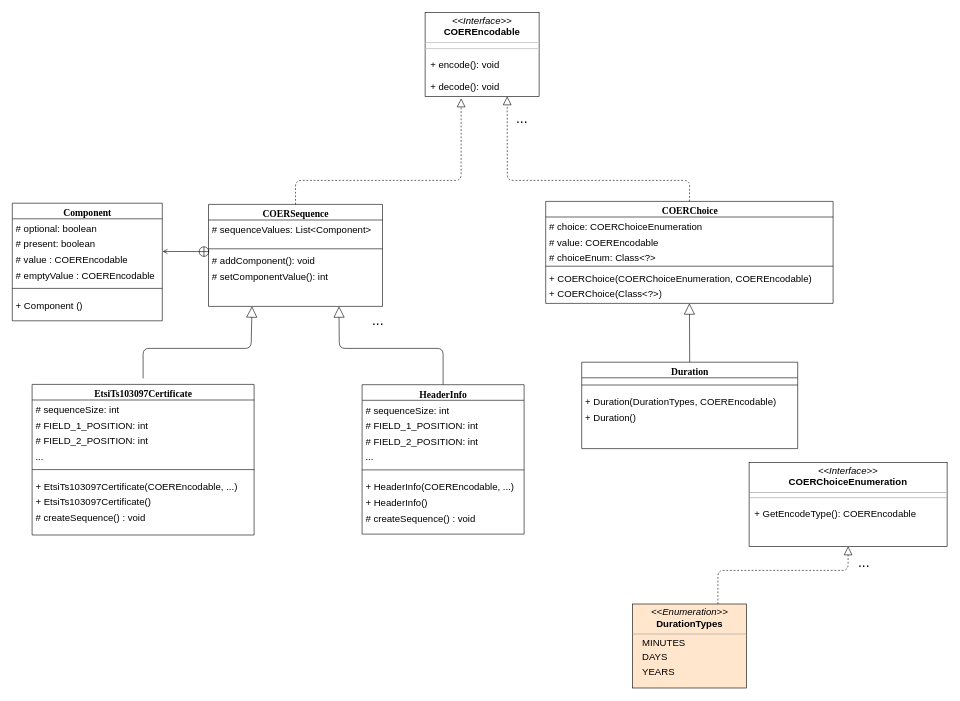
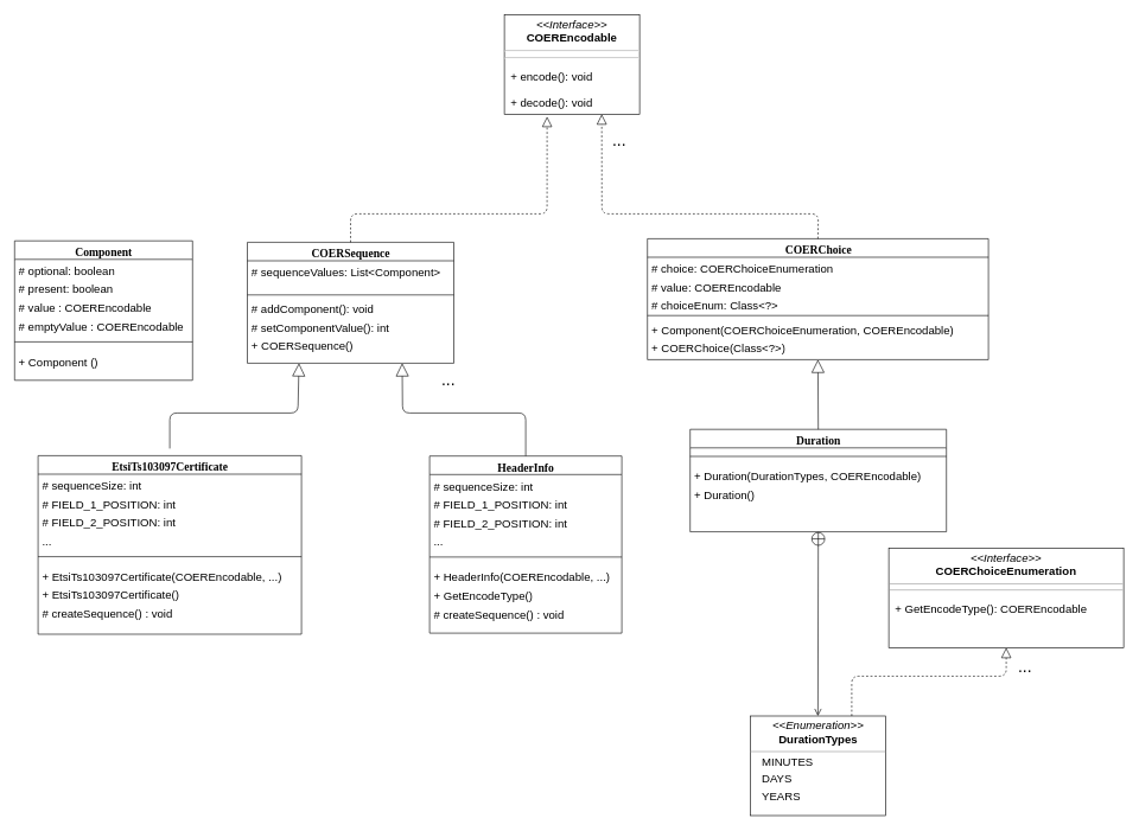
- <mxCell id="16" value="" style="endArrow=open;startArrow=circlePlus;endFill=0;startFill=0;endSize=6;html=1;entryX=1.002;entryY=1.093;entryDx=0;entryDy=0;exitX=0.005;exitY=0.026;exitDx=0;exitDy=0;exitPerimeter=0;entryPerimeter=0;strokeWidth=1;startSize=7;" parent="1" target="21" edge="1" source="13"><mxGeometry width="160" relative="1" as="geometry"><mxPoint x="328" y="405.5" as="sourcePoint" /><mxPoint x="318" y="566.5" as="targetPoint" /><Array as="points" /></mxGeometry></mxCell>
- <mxCell id="7" value="&lt;font style=&quot;font-size: 16px&quot;&gt;+ COERChoice(COERChoiceEnumeration, COEREncodable)&lt;/font&gt;" style="text;html=1;strokeColor=none;fillColor=none;align=left;verticalAlign=top;spacingLeft=4;spacingRight=4;whiteSpace=wrap;overflow=hidden;rotatable=0;points=[[0,0.5],[1,0.5]];portConstraint=eastwest;" parent="2" vertex="1"><mxGeometry y="112" width="479" height="26" as="geometry" /></mxCell>
+ <mxCell id="7" value="&lt;font style=&quot;font-size: 16px&quot;&gt;+ Component(COERChoiceEnumeration, COEREncodable)&lt;/font&gt;" style="text;html=1;strokeColor=none;fillColor=none;align=left;verticalAlign=top;spacingLeft=4;spacingRight=4;whiteSpace=wrap;overflow=hidden;rotatable=0;points=[[0,0.5],[1,0.5]];portConstraint=eastwest;" parent="2" vertex="1"><mxGeometry y="112" width="479" height="26" as="geometry" /></mxCell>
+ <mxCell id="15" value="&lt;font style=&quot;font-size: 16px&quot;&gt;+ COERSequence()&lt;/font&gt;" style="text;html=1;strokeColor=none;fillColor=none;align=left;verticalAlign=top;spacingLeft=4;spacingRight=4;whiteSpace=wrap;overflow=hidden;rotatable=0;points=[[0,0.5],[1,0.5]];portConstraint=eastwest;" parent="1" vertex="1"><mxGeometry x="347" y="470" width="220" height="30" as="geometry" /></mxCell>
- <mxCell id="44" value="&lt;font style=&quot;font-size: 16px&quot;&gt;+ HeaderInfo()&lt;/font&gt;" style="text;html=1;strokeColor=none;fillColor=none;align=left;verticalAlign=top;spacingLeft=4;spacingRight=4;whiteSpace=wrap;overflow=hidden;rotatable=0;points=[[0,0.5],[1,0.5]];portConstraint=eastwest;" parent="37" vertex="1"><mxGeometry y="180" width="270" height="26" as="geometry" /></mxCell>
+ <mxCell id="44" value="&lt;font style=&quot;font-size: 16px&quot;&gt;+ GetEncodeType()&lt;/font&gt;" style="text;html=1;strokeColor=none;fillColor=none;align=left;verticalAlign=top;spacingLeft=4;spacingRight=4;whiteSpace=wrap;overflow=hidden;rotatable=0;points=[[0,0.5],[1,0.5]];portConstraint=eastwest;" parent="37" vertex="1"><mxGeometry y="180" width="270" height="26" as="geometry" /></mxCell>
+ <mxCell id="61" value="" style="endArrow=open;startArrow=circlePlus;endFill=0;startFill=0;endSize=8;html=1;exitX=0.5;exitY=1;exitDx=0;exitDy=0;entryX=0.5;entryY=0;entryDx=0;entryDy=0;startSize=8;" parent="1" source="47" target="53" edge="1"><mxGeometry width="160" relative="1" as="geometry"><mxPoint x="1008.5" y="1140" as="sourcePoint" /><mxPoint x="1168.5" y="1140" as="targetPoint" /></mxGeometry></mxCell>
- <mxCell id="53" value="&lt;p style=&quot;margin: 4px 0px 0px ; text-align: center ; font-size: 16px&quot;&gt;&lt;font style=&quot;font-size: 16px&quot;&gt;&lt;i&gt;&amp;lt;&amp;lt;Enumeration&amp;gt;&amp;gt;&lt;/i&gt;&lt;br&gt;&lt;b&gt;DurationTypes&lt;/b&gt;&lt;/font&gt;&lt;/p&gt;&lt;hr style=&quot;font-size: 16px&quot; size=&quot;1&quot;&gt;&lt;p style=&quot;margin: 0px 0px 0px 4px ; font-size: 16px&quot;&gt;&lt;font style=&quot;font-size: 16px&quot;&gt;&lt;br&gt;&lt;/font&gt;&lt;/p&gt;" style="verticalAlign=top;align=left;overflow=fill;fontSize=12;fontFamily=Helvetica;html=1;fillColor=#ffe6cc;" parent="52" vertex="1"><mxGeometry width="190" height="140" as="geometry" /></mxCell>
+ <mxCell id="53" value="&lt;p style=&quot;margin: 4px 0px 0px ; text-align: center ; font-size: 16px&quot;&gt;&lt;font style=&quot;font-size: 16px&quot;&gt;&lt;i&gt;&amp;lt;&amp;lt;Enumeration&amp;gt;&amp;gt;&lt;/i&gt;&lt;br&gt;&lt;b&gt;DurationTypes&lt;/b&gt;&lt;/font&gt;&lt;/p&gt;&lt;hr style=&quot;font-size: 16px&quot; size=&quot;1&quot;&gt;&lt;p style=&quot;margin: 0px 0px 0px 4px ; font-size: 16px&quot;&gt;&lt;font style=&quot;font-size: 16px&quot;&gt;&lt;br&gt;&lt;/font&gt;&lt;/p&gt;" style="verticalAlign=top;align=left;overflow=fill;fontSize=12;fontFamily=Helvetica;html=1;" parent="52" vertex="1"><mxGeometry width="190" height="140" as="geometry" /></mxCell>
